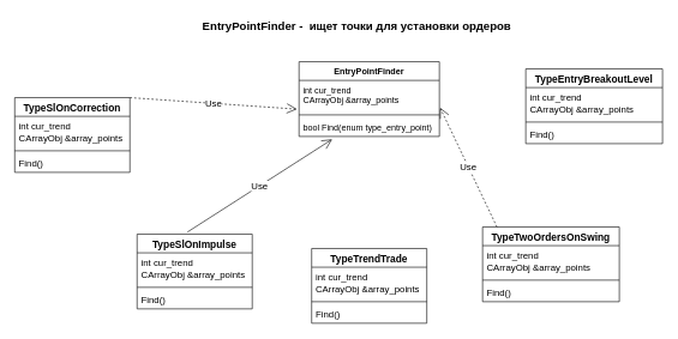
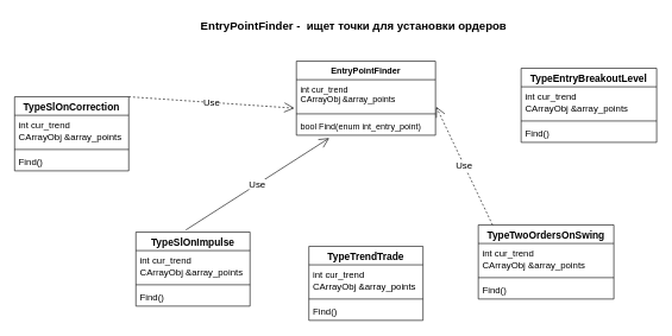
- <mxCell id="5" value="bool Find(enum type_entry_point)" style="text;strokeColor=none;fillColor=none;align=left;verticalAlign=top;spacingLeft=4;spacingRight=4;overflow=hidden;rotatable=0;points=[[0,0.5],[1,0.5]];portConstraint=eastwest;" parent="2" vertex="1"><mxGeometry y="78" width="195" height="26" as="geometry" /></mxCell>
+ <mxCell id="5" value="bool Find(enum int_entry_point)" style="text;strokeColor=none;fillColor=none;align=left;verticalAlign=top;spacingLeft=4;spacingRight=4;overflow=hidden;rotatable=0;points=[[0,0.5],[1,0.5]];portConstraint=eastwest;" parent="2" vertex="1"><mxGeometry y="78" width="195" height="26" as="geometry" /></mxCell>
